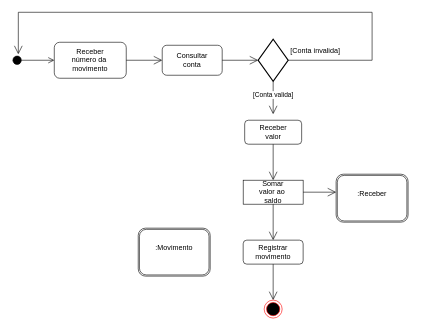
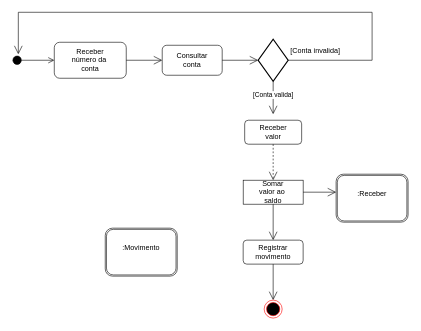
- <mxCell id="3" value="Receber&lt;br&gt;número da&amp;nbsp;&lt;br&gt;movimento" style="rounded=1;whiteSpace=wrap;html=1;" vertex="1" parent="1"><mxGeometry x="90" y="70" width="120" height="60" as="geometry" /></mxCell>
+ <mxCell id="3" value="Receber&lt;br&gt;número da&amp;nbsp;&lt;br&gt;conta" style="rounded=1;whiteSpace=wrap;html=1;" vertex="1" parent="1"><mxGeometry x="90" y="70" width="120" height="60" as="geometry" /></mxCell>
- <mxCell id="14" value="" style="endArrow=open;endFill=1;endSize=12;html=1;rounded=0;exitX=0.5;exitY=1;exitDx=0;exitDy=0;entryX=0.5;entryY=0;entryDx=0;entryDy=0;" edge="1" parent="1" source="12" target="13"><mxGeometry width="160" relative="1" as="geometry"><mxPoint x="280" y="350" as="sourcePoint" /><mxPoint x="440" y="350" as="targetPoint" /></mxGeometry></mxCell>
+ <mxCell id="14" value="" style="endArrow=open;endFill=1;endSize=12;html=1;rounded=0;exitX=0.5;exitY=1;exitDx=0;exitDy=0;entryX=0.5;entryY=0;entryDx=0;entryDy=0;dashed=1;" edge="1" parent="1" source="12" target="13"><mxGeometry width="160" relative="1" as="geometry"><mxPoint x="280" y="350" as="sourcePoint" /><mxPoint x="440" y="350" as="targetPoint" /></mxGeometry></mxCell>
- <mxCell id="21" value=":Movimento&lt;br&gt;&lt;br&gt;" style="shape=ext;double=1;rounded=1;whiteSpace=wrap;html=1;" vertex="1" parent="1"><mxGeometry x="230" y="380" width="120" height="80" as="geometry" /></mxCell>
+ <mxCell id="21" value=":Movimento&lt;br&gt;&lt;br&gt;" style="shape=ext;double=1;rounded=1;whiteSpace=wrap;html=1;" vertex="1" parent="1"><mxGeometry x="175" y="380" width="120" height="80" as="geometry" /></mxCell>
